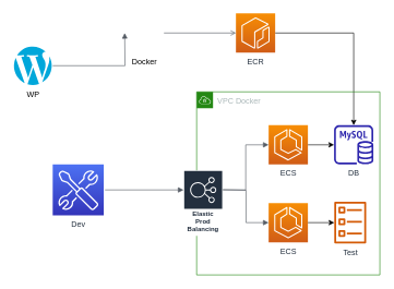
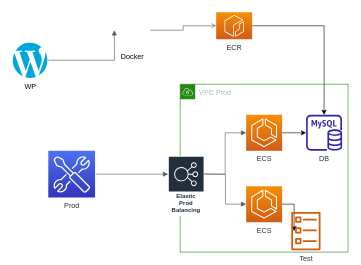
- <mxCell id="3" value="ECR" style="sketch=0;points=[[0,0,0],[0.25,0,0],[0.5,0,0],[0.75,0,0],[1,0,0],[0,1,0],[0.25,1,0],[0.5,1,0],[0.75,1,0],[1,1,0],[0,0.25,0],[0,0.5,0],[0,0.75,0],[1,0.25,0],[1,0.5,0],[1,0.75,0]];outlineConnect=0;fontColor=#232F3E;gradientColor=#F78E04;gradientDirection=north;fillColor=#D05C17;strokeColor=#ffffff;dashed=0;verticalLabelPosition=bottom;verticalAlign=top;align=center;html=1;fontSize=12;fontStyle=0;aspect=fixed;shape=mxgraph.aws4.resourceIcon;resIcon=mxgraph.aws4.ecr;" vertex="1" parent="1"><mxGeometry x="360" y="20" width="60" height="60" as="geometry" /></mxCell>
+ <mxCell id="3" value="ECR" style="sketch=0;points=[[0,0,0],[0.25,0,0],[0.5,0,0],[0.75,0,0],[1,0,0],[0,1,0],[0.25,1,0],[0.5,1,0],[0.75,1,0],[1,1,0],[0,0.25,0],[0,0.5,0],[0,0.75,0],[1,0.25,0],[1,0.5,0],[1,0.75,0]];outlineConnect=0;fontColor=#232F3E;gradientColor=#F78E04;gradientDirection=north;fillColor=#D05C17;strokeColor=#ffffff;dashed=0;verticalLabelPosition=bottom;verticalAlign=top;align=center;html=1;fontSize=12;fontStyle=0;aspect=fixed;shape=mxgraph.aws4.resourceIcon;resIcon=mxgraph.aws4.ecr;" vertex="1" parent="1"><mxGeometry x="360" y="20" width="60" height="45" as="geometry" /></mxCell>
- <mxCell id="4" value="VPC Docker" style="points=[[0,0],[0.25,0],[0.5,0],[0.75,0],[1,0],[1,0.25],[1,0.5],[1,0.75],[1,1],[0.75,1],[0.5,1],[0.25,1],[0,1],[0,0.75],[0,0.5],[0,0.25]];outlineConnect=0;gradientColor=none;html=1;whiteSpace=wrap;fontSize=12;fontStyle=0;container=1;pointerEvents=0;collapsible=0;recursiveResize=0;shape=mxgraph.aws4.group;grIcon=mxgraph.aws4.group_vpc;strokeColor=#248814;fillColor=none;verticalAlign=top;align=left;spacingLeft=30;fontColor=#AAB7B8;dashed=0;" vertex="1" parent="1"><mxGeometry x="300" y="140" width="280" height="280" as="geometry" /></mxCell>
+ <mxCell id="4" value="VPC Prod" style="points=[[0,0],[0.25,0],[0.5,0],[0.75,0],[1,0],[1,0.25],[1,0.5],[1,0.75],[1,1],[0.75,1],[0.5,1],[0.25,1],[0,1],[0,0.75],[0,0.5],[0,0.25]];outlineConnect=0;gradientColor=none;html=1;whiteSpace=wrap;fontSize=12;fontStyle=0;container=1;pointerEvents=0;collapsible=0;recursiveResize=0;shape=mxgraph.aws4.group;grIcon=mxgraph.aws4.group_vpc;strokeColor=#248814;fillColor=none;verticalAlign=top;align=left;spacingLeft=30;fontColor=#AAB7B8;dashed=0;" vertex="1" parent="1"><mxGeometry x="300" y="140" width="280" height="280" as="geometry" /></mxCell>
- <mxCell id="12" value="Test" style="sketch=0;outlineConnect=0;fontColor=#232F3E;gradientColor=none;fillColor=#D45B07;strokeColor=none;dashed=0;verticalLabelPosition=bottom;verticalAlign=top;align=center;html=1;fontSize=12;fontStyle=0;aspect=fixed;pointerEvents=1;shape=mxgraph.aws4.ecs_task;" vertex="1" parent="4"><mxGeometry x="210" y="168" width="49.33" height="64" as="geometry" /></mxCell>
+ <mxCell id="12" value="Test" style="sketch=0;outlineConnect=0;fontColor=#232F3E;gradientColor=none;fillColor=#D45B07;strokeColor=none;dashed=0;verticalLabelPosition=bottom;verticalAlign=top;align=center;html=1;fontSize=12;fontStyle=0;aspect=fixed;pointerEvents=1;shape=mxgraph.aws4.ecs_task;" vertex="1" parent="4"><mxGeometry x="185" y="213" width="49.33" height="64" as="geometry" /></mxCell>
- <mxCell id="19" value="Dev" style="sketch=0;points=[[0,0,0],[0.25,0,0],[0.5,0,0],[0.75,0,0],[1,0,0],[0,1,0],[0.25,1,0],[0.5,1,0],[0.75,1,0],[1,1,0],[0,0.25,0],[0,0.5,0],[0,0.75,0],[1,0.25,0],[1,0.5,0],[1,0.75,0]];outlineConnect=0;fontColor=#232F3E;gradientColor=#4D72F3;gradientDirection=north;fillColor=#3334B9;strokeColor=#ffffff;dashed=0;verticalLabelPosition=bottom;verticalAlign=top;align=center;html=1;fontSize=12;fontStyle=0;aspect=fixed;shape=mxgraph.aws4.resourceIcon;resIcon=mxgraph.aws4.developer_tools;" vertex="1" parent="1"><mxGeometry x="80" y="251" width="78" height="78" as="geometry" /></mxCell>
+ <mxCell id="19" value="Prod" style="sketch=0;points=[[0,0,0],[0.25,0,0],[0.5,0,0],[0.75,0,0],[1,0,0],[0,1,0],[0.25,1,0],[0.5,1,0],[0.75,1,0],[1,1,0],[0,0.25,0],[0,0.5,0],[0,0.75,0],[1,0.25,0],[1,0.5,0],[1,0.75,0]];outlineConnect=0;fontColor=#232F3E;gradientColor=#4D72F3;gradientDirection=north;fillColor=#3334B9;strokeColor=#ffffff;dashed=0;verticalLabelPosition=bottom;verticalAlign=top;align=center;html=1;fontSize=12;fontStyle=0;aspect=fixed;shape=mxgraph.aws4.resourceIcon;resIcon=mxgraph.aws4.developer_tools;" vertex="1" parent="1"><mxGeometry x="80" y="251" width="78" height="78" as="geometry" /></mxCell>
